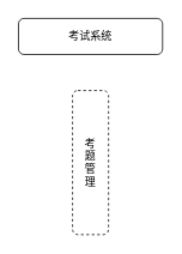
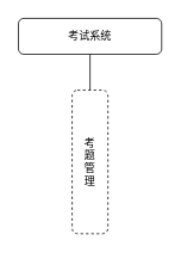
+ <mxCell id="4" value="" style="endArrow=none;html=1;rounded=0;exitX=0.5;exitY=0;exitDx=0;exitDy=0;entryX=0.5;entryY=1;entryDx=0;entryDy=0;" edge="1" parent="1" source="3" target="2"><mxGeometry width="50" height="50" relative="1" as="geometry"><mxPoint x="250" y="340" as="sourcePoint" /><mxPoint x="300" y="290" as="targetPoint" /></mxGeometry></mxCell>
